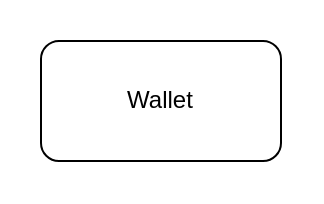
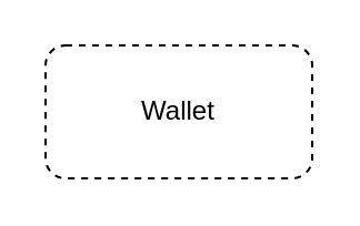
- <mxCell id="2" value="Wallet" style="rounded=1;whiteSpace=wrap;html=1;" vertex="1" parent="1"><mxGeometry x="20" y="20" width="120" height="60" as="geometry" /></mxCell>
+ <mxCell id="2" value="Wallet" style="rounded=1;whiteSpace=wrap;html=1;dashed=1;" vertex="1" parent="1"><mxGeometry x="20" y="20" width="120" height="60" as="geometry" /></mxCell>
